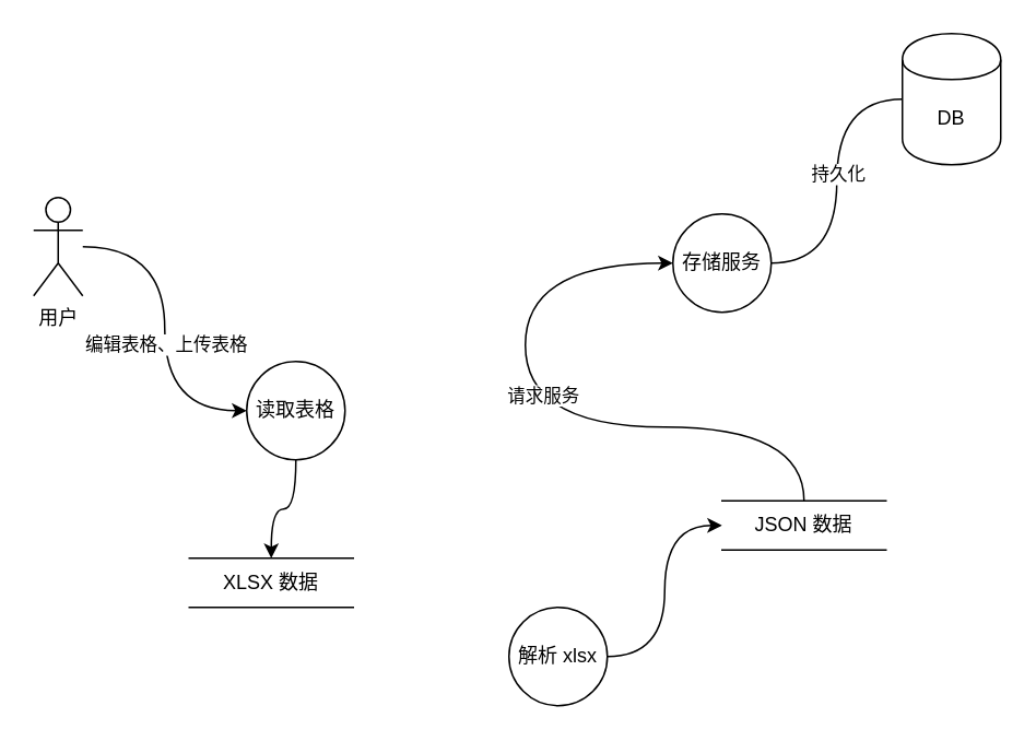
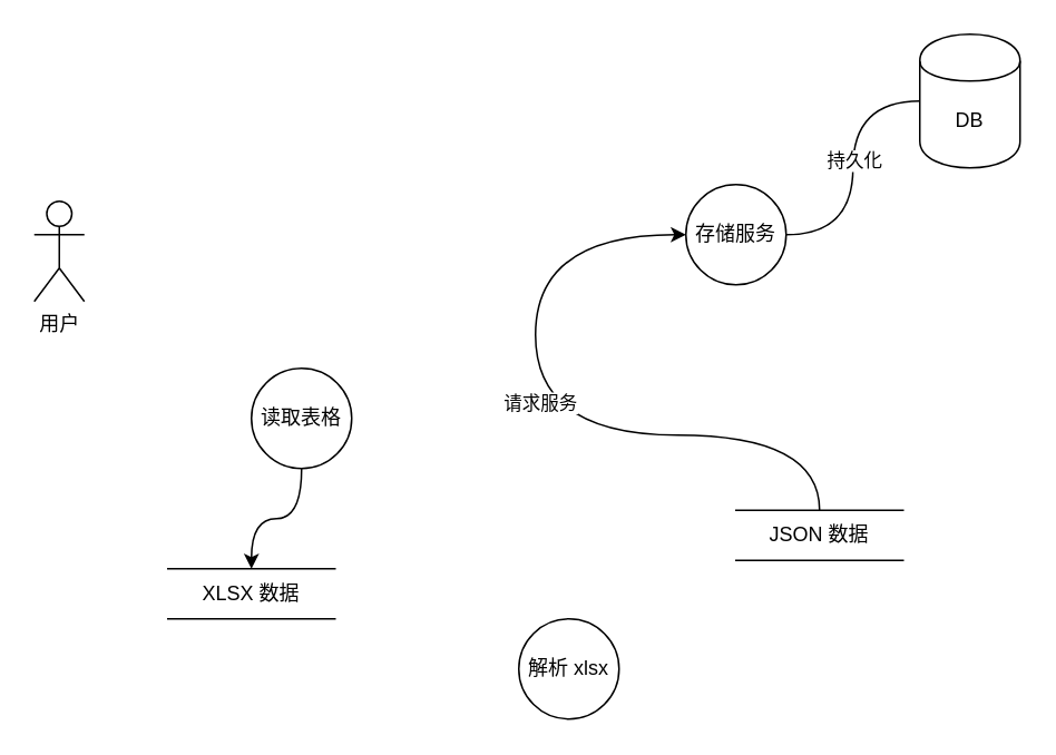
- <mxCell id="15" value="存储服务" style="shape=ellipse;html=1;dashed=0;whiteSpace=wrap;aspect=fixed;perimeter=ellipsePerimeter;" vertex="1" parent="1"><mxGeometry x="410" y="130" width="60" height="60" as="geometry" /></mxCell>
+ <mxCell id="15" value="存储服务" style="shape=ellipse;html=1;dashed=0;whiteSpace=wrap;aspect=fixed;perimeter=ellipsePerimeter;" vertex="1" parent="1"><mxGeometry x="410" y="110" width="60" height="60" as="geometry" /></mxCell>
- <mxCell id="2" style="edgeStyle=orthogonalEdgeStyle;rounded=0;orthogonalLoop=1;jettySize=auto;html=1;entryX=0;entryY=0.5;entryDx=0;entryDy=0;curved=1;" edge="1" parent="1" source="4" target="6"><mxGeometry relative="1" as="geometry" /></mxCell>
- <mxCell id="3" value="编辑表格、上传表格" style="edgeLabel;html=1;align=center;verticalAlign=middle;resizable=0;points=[];" vertex="1" connectable="0" parent="2"><mxGeometry x="0.05" y="4" relative="1" as="geometry"><mxPoint x="-4" y="4" as="offset" /></mxGeometry></mxCell>
- <mxCell id="9" value="XLSX 数据" style="html=1;dashed=0;whiteSpace=wrap;shape=partialRectangle;right=0;left=0;" vertex="1" parent="1"><mxGeometry x="115" y="340" width="100" height="30" as="geometry" /></mxCell>
+ <mxCell id="9" value="XLSX 数据" style="html=1;dashed=0;whiteSpace=wrap;shape=partialRectangle;right=0;left=0;" vertex="1" parent="1"><mxGeometry x="100" y="340" width="100" height="30" as="geometry" /></mxCell>
- <mxCell id="7" style="edgeStyle=orthogonalEdgeStyle;rounded=0;orthogonalLoop=1;jettySize=auto;html=1;entryX=0;entryY=0.5;entryDx=0;entryDy=0;curved=1;" edge="1" parent="1" source="8" target="12"><mxGeometry relative="1" as="geometry" /></mxCell>
